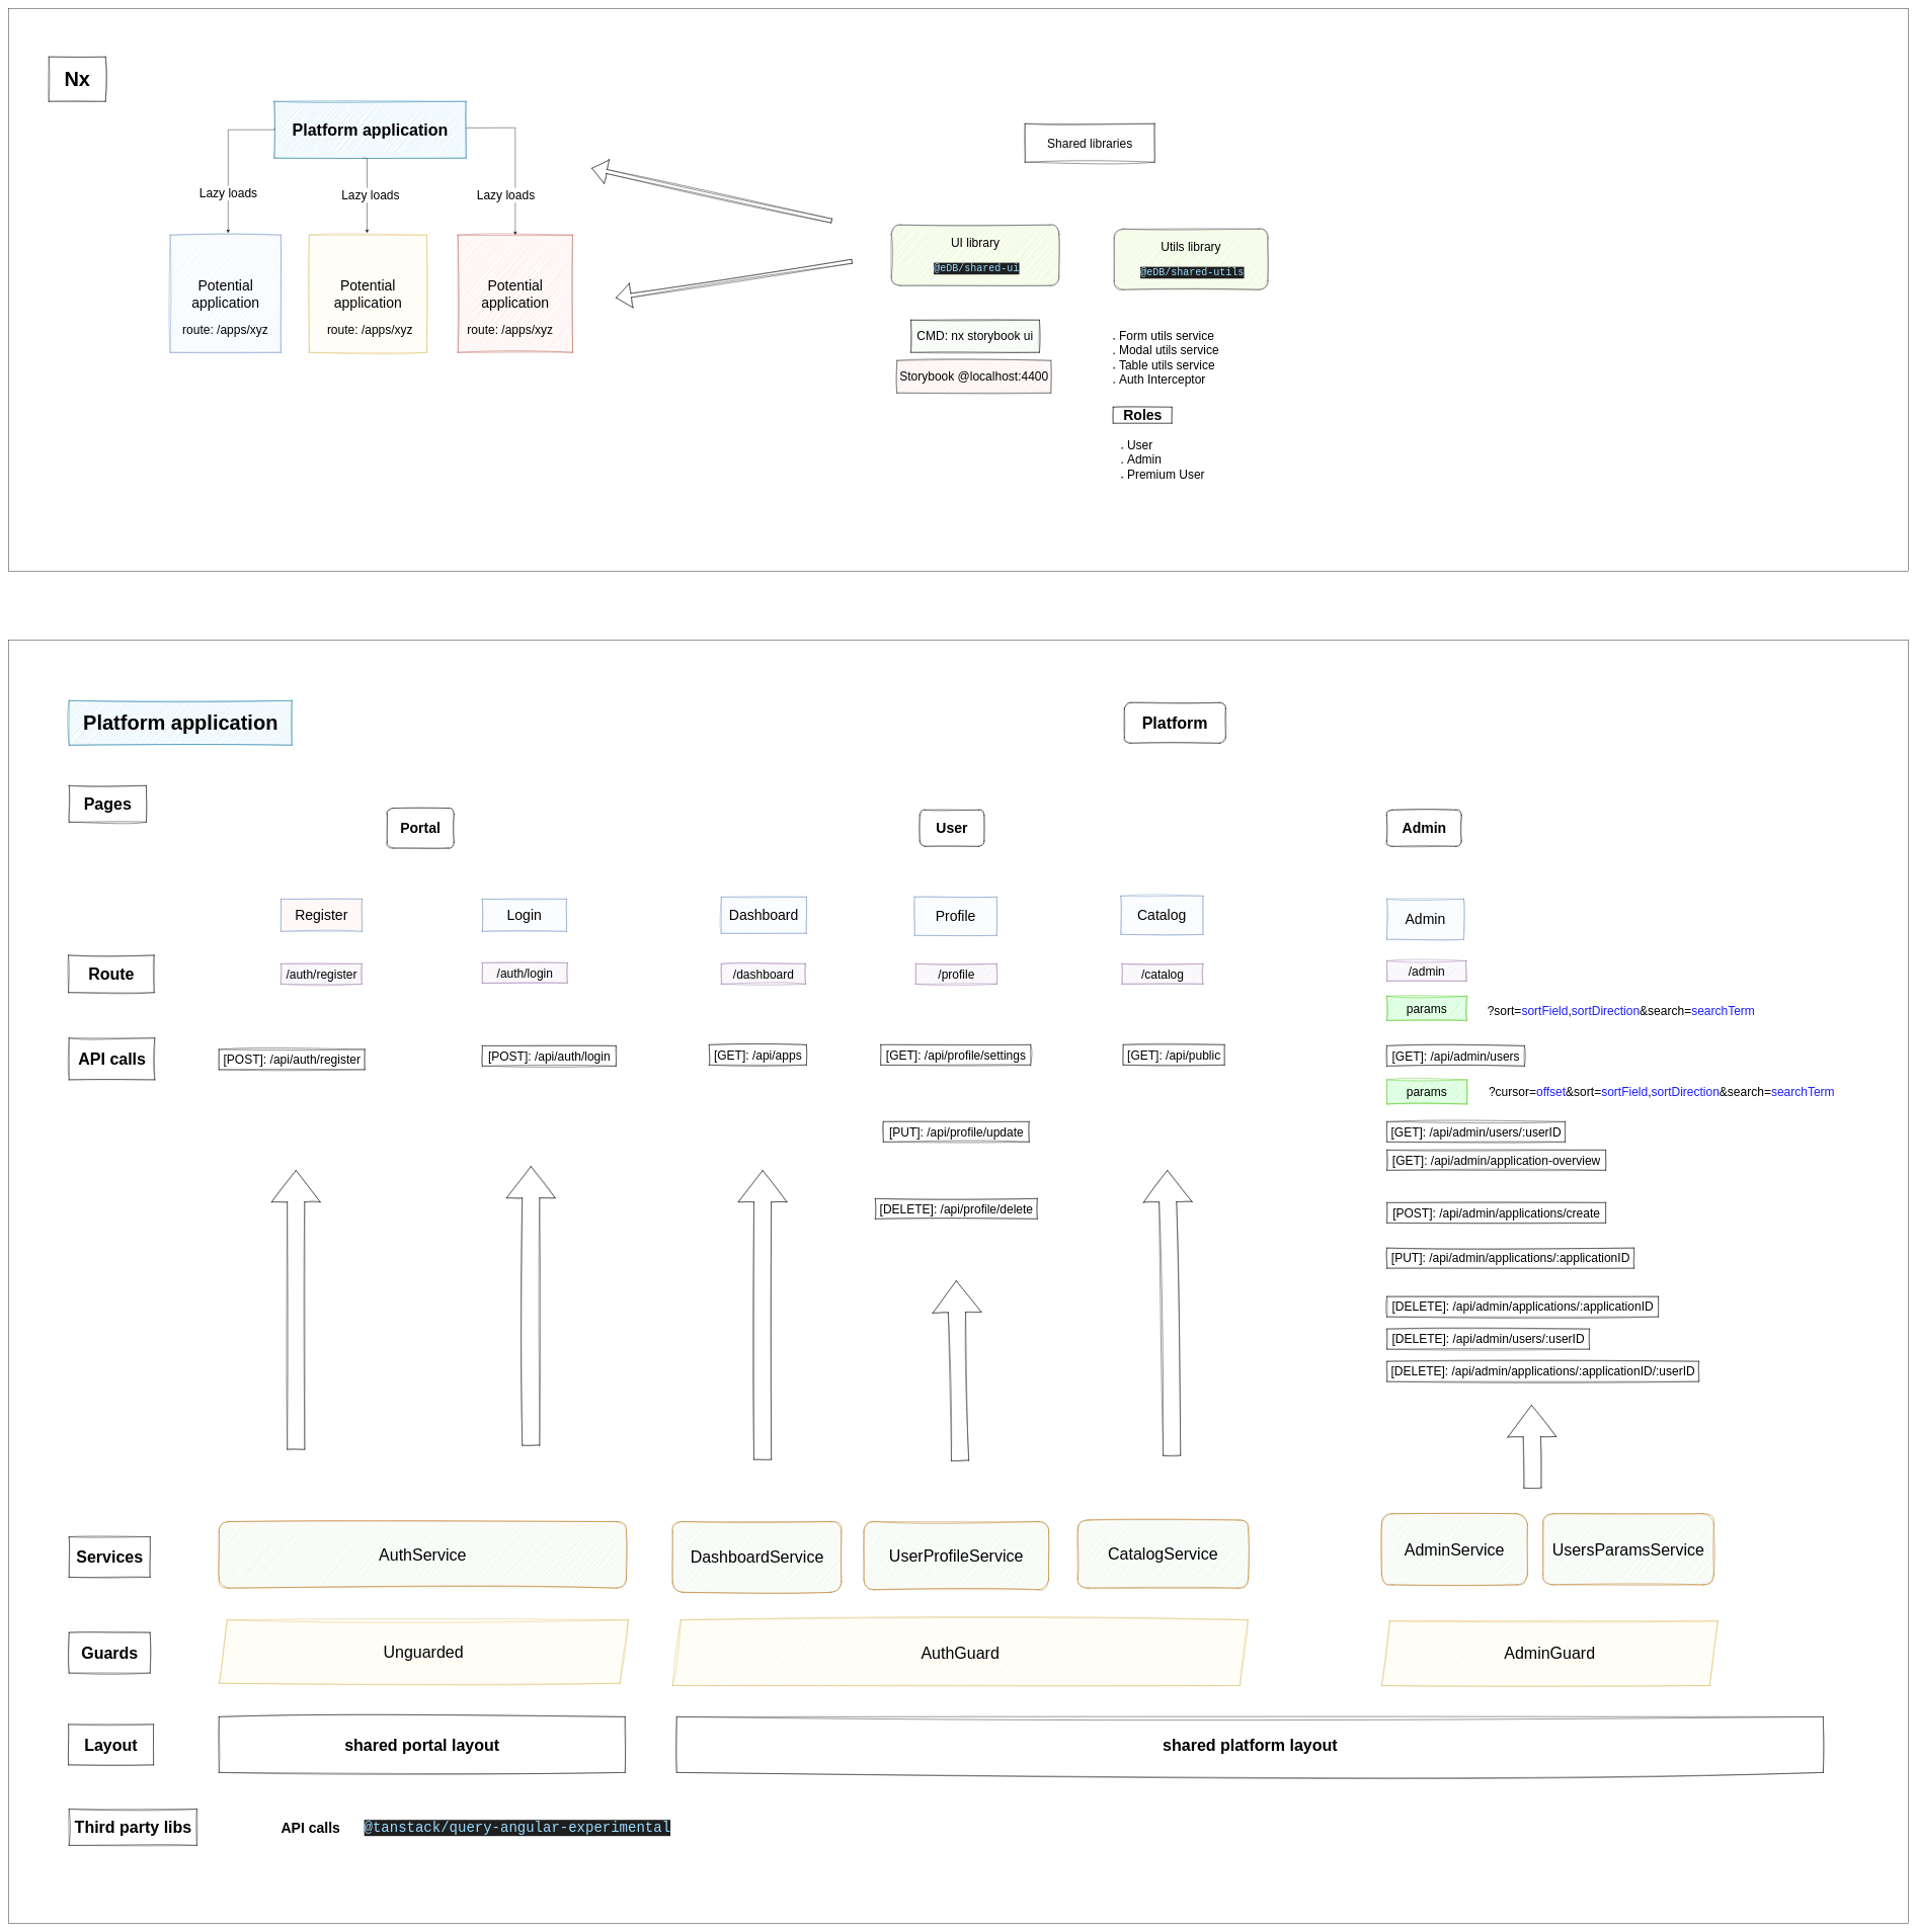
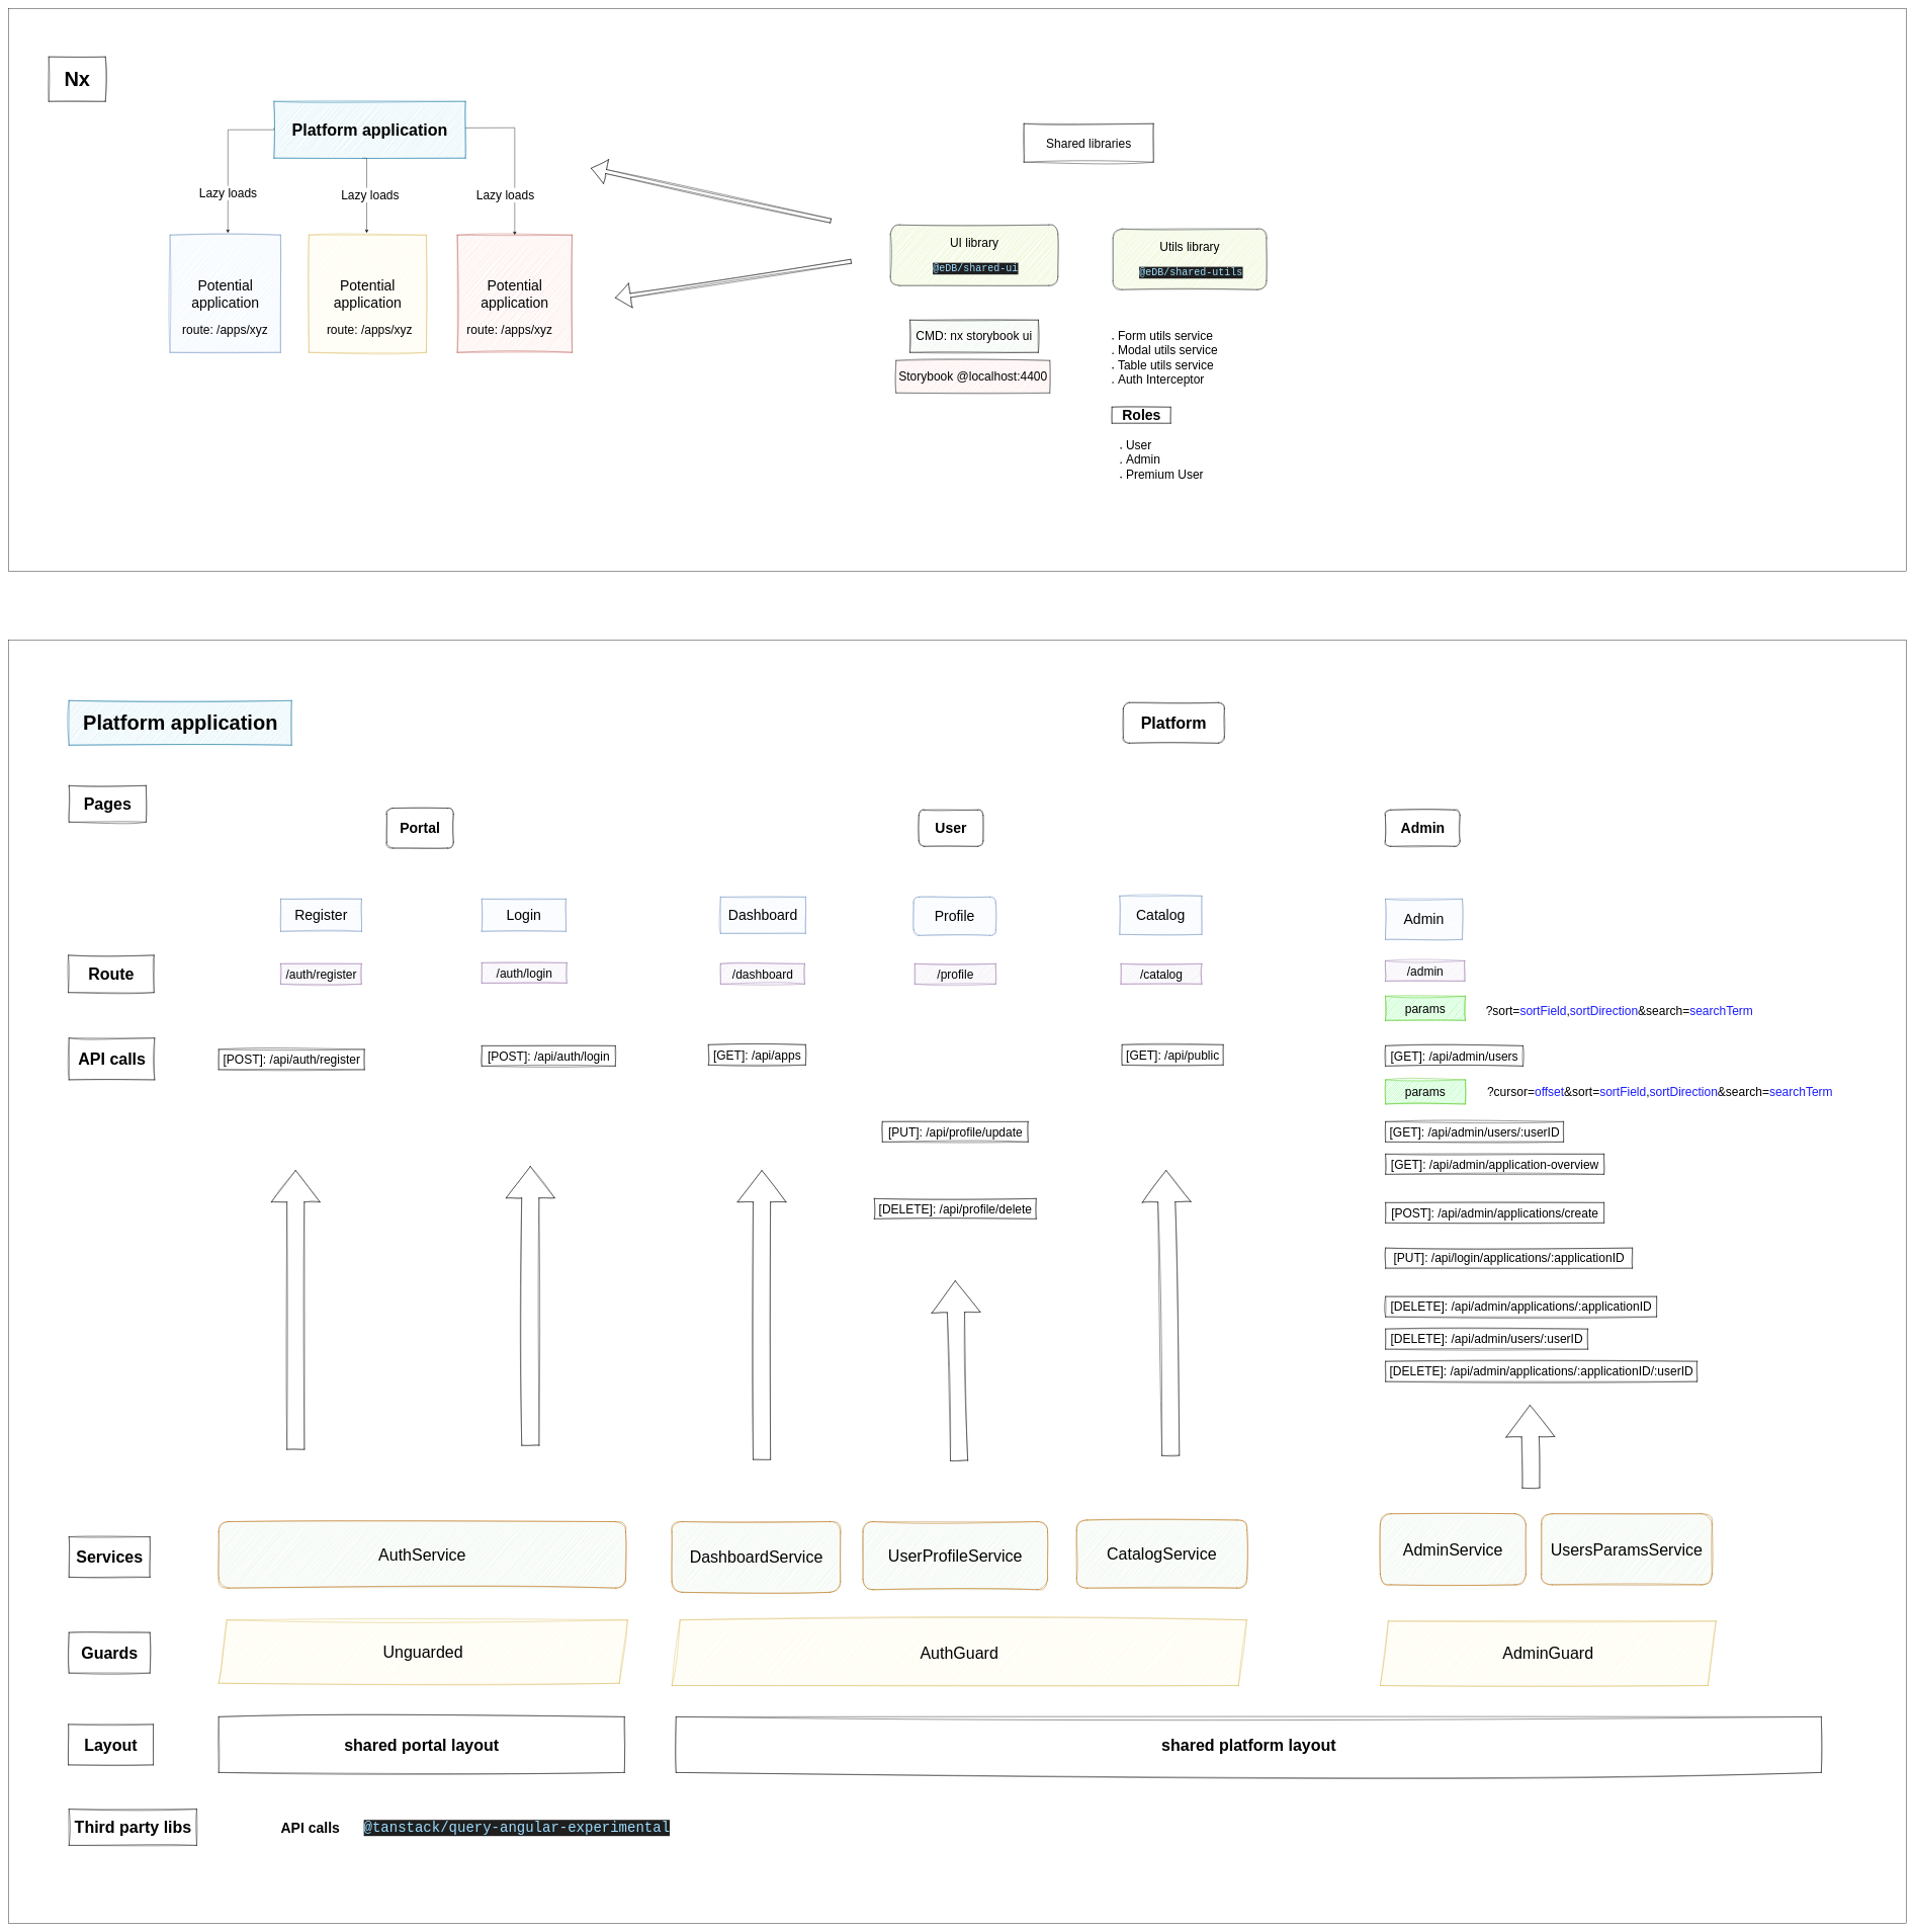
- <mxCell id="26" value="&lt;font style=&quot;font-size: 35px;&quot;&gt;Register&lt;/font&gt;" style="rounded=0;whiteSpace=wrap;html=1;sketch=1;curveFitting=1;jiggle=2;fillColor=#ffcccc;strokeColor=#6c8ebf;fillStyle=dashed;movable=1;resizable=1;rotatable=1;deletable=1;editable=1;locked=0;connectable=1;" parent="1" vertex="1"><mxGeometry x="693.12" y="2220" width="200" height="80" as="geometry" /></mxCell>
+ <mxCell id="26" value="&lt;font style=&quot;font-size: 35px;&quot;&gt;Register&lt;/font&gt;" style="rounded=0;whiteSpace=wrap;html=1;sketch=1;curveFitting=1;jiggle=2;fillColor=#dae8fc;strokeColor=#6c8ebf;fillStyle=dashed;movable=1;resizable=1;rotatable=1;deletable=1;editable=1;locked=0;connectable=1;" parent="1" vertex="1"><mxGeometry x="693.12" y="2220" width="200" height="80" as="geometry" /></mxCell>
- <mxCell id="28" value="&lt;font style=&quot;font-size: 35px;&quot;&gt;Profile&lt;/font&gt;" style="rounded=0;whiteSpace=wrap;html=1;sketch=1;curveFitting=1;jiggle=2;fillColor=#dae8fc;strokeColor=#6c8ebf;fillStyle=dashed;movable=1;resizable=1;rotatable=1;deletable=1;editable=1;locked=0;connectable=1;" parent="1" vertex="1"><mxGeometry x="2257.03" y="2215" width="202.97" height="95" as="geometry" /></mxCell>
+ <mxCell id="28" value="&lt;font style=&quot;font-size: 35px;&quot;&gt;Profile&lt;/font&gt;" style="whiteSpace=wrap;html=1;sketch=1;curveFitting=1;jiggle=2;fillColor=#dae8fc;strokeColor=#6c8ebf;fillStyle=dashed;movable=1;resizable=1;rotatable=1;deletable=1;editable=1;locked=0;connectable=1;rounded=1;" parent="1" vertex="1"><mxGeometry x="2257.03" y="2215" width="202.97" height="95" as="geometry" /></mxCell>
- <mxCell id="38" value="&lt;font style=&quot;font-size: 30px;&quot;&gt;[GET]: /api/profile/settings&lt;/font&gt;" style="text;html=1;align=center;verticalAlign=middle;resizable=1;points=[];autosize=1;strokeColor=default;fillColor=none;sketch=1;curveFitting=1;jiggle=2;movable=1;rotatable=1;deletable=1;editable=1;locked=0;connectable=1;" parent="1" vertex="1"><mxGeometry x="2173.51" y="2580" width="370" height="50" as="geometry" /></mxCell>
- <mxCell id="68" value="&lt;font style=&quot;font-size: 30px;&quot;&gt;[GET]: /api/admin/application-overview&lt;/font&gt;" style="text;html=1;align=center;verticalAlign=middle;resizable=1;points=[];autosize=1;strokeColor=default;fillColor=none;sketch=1;curveFitting=1;jiggle=2;movable=1;rotatable=1;deletable=1;editable=1;locked=0;connectable=1;" parent="1" vertex="1"><mxGeometry x="3423.18" y="2840" width="540" height="50" as="geometry" /></mxCell>
+ <mxCell id="68" value="&lt;font style=&quot;font-size: 30px;&quot;&gt;[GET]: /api/admin/application-overview&lt;/font&gt;" style="text;html=1;align=center;verticalAlign=middle;resizable=1;points=[];autosize=1;strokeColor=default;fillColor=none;sketch=1;curveFitting=1;jiggle=2;movable=1;rotatable=1;deletable=1;editable=1;locked=0;connectable=1;" parent="1" vertex="1"><mxGeometry x="3423.18" y="2850" width="540" height="50" as="geometry" /></mxCell>
- <mxCell id="54" value="&lt;font style=&quot;font-size: 30px;&quot;&gt;[PUT]: /api/admin/applications/:applicationID&lt;/font&gt;" style="text;html=1;align=center;verticalAlign=middle;resizable=1;points=[];autosize=1;strokeColor=default;fillColor=none;sketch=1;curveFitting=1;jiggle=2;movable=1;rotatable=1;deletable=1;editable=1;locked=0;connectable=1;" parent="1" vertex="1"><mxGeometry x="3423.18" y="3082" width="610" height="50" as="geometry" /></mxCell>
+ <mxCell id="54" value="&lt;font style=&quot;font-size: 30px;&quot;&gt;[PUT]: /api/login/applications/:applicationID&lt;/font&gt;" style="text;html=1;align=center;verticalAlign=middle;resizable=1;points=[];autosize=1;strokeColor=default;fillColor=none;sketch=1;curveFitting=1;jiggle=2;movable=1;rotatable=1;deletable=1;editable=1;locked=0;connectable=1;" parent="1" vertex="1"><mxGeometry x="3423.18" y="3082" width="610" height="50" as="geometry" /></mxCell>
